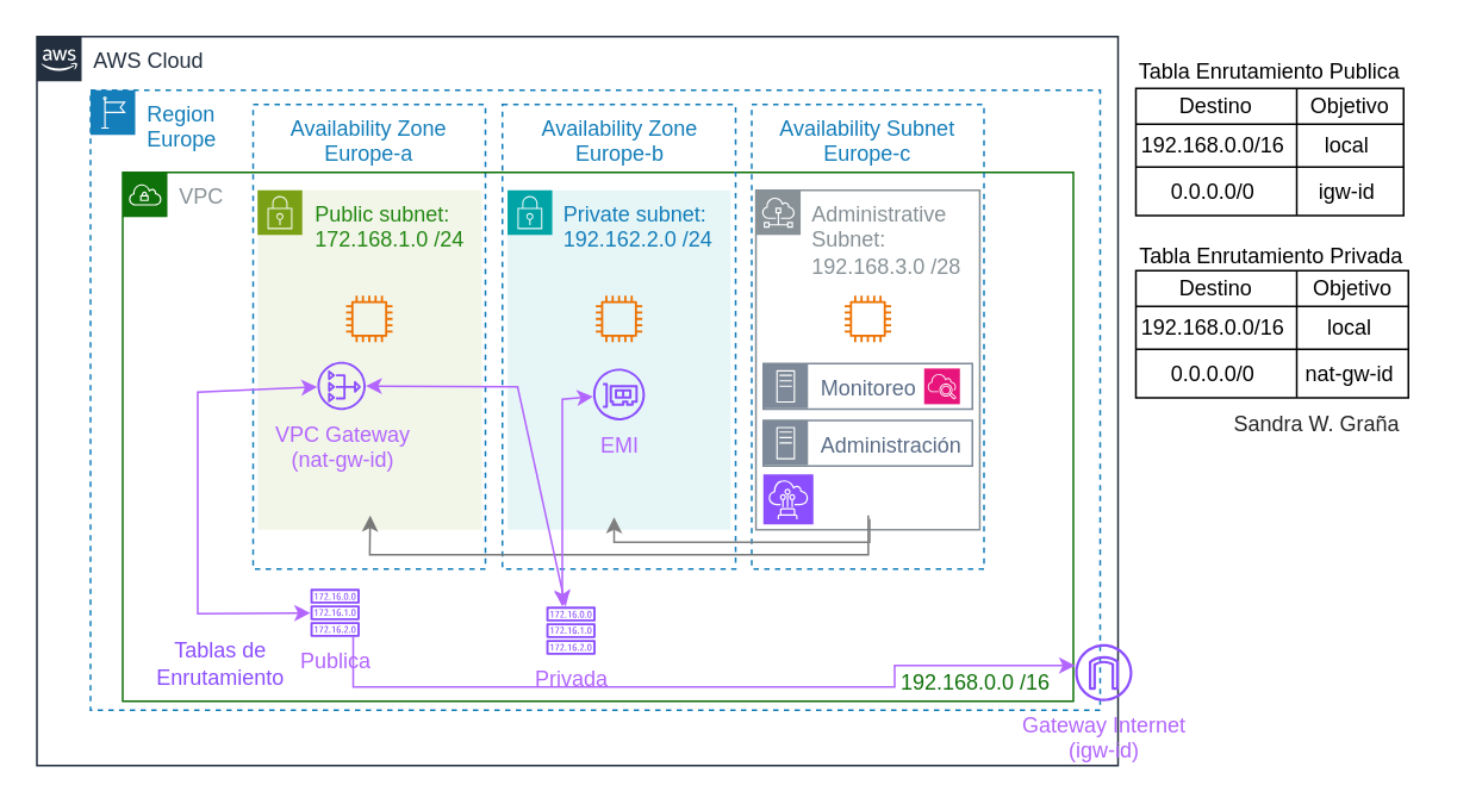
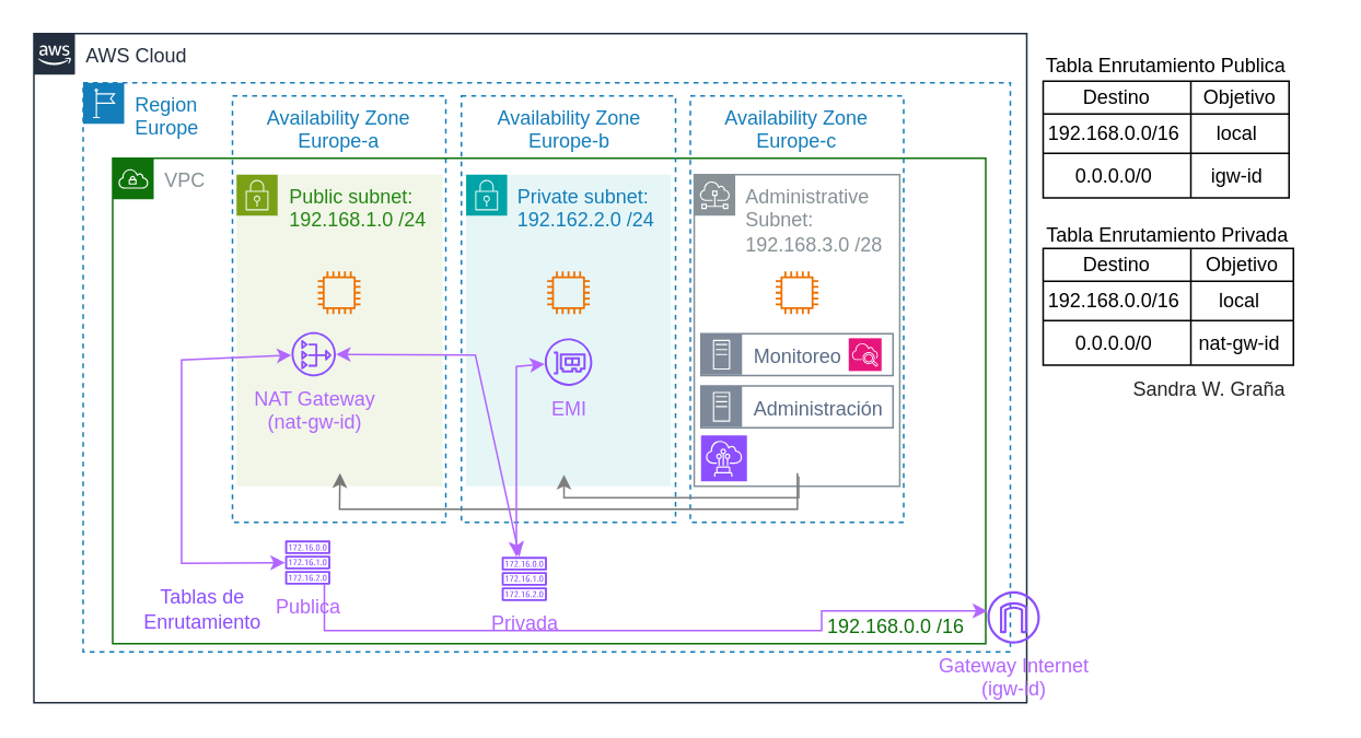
- <mxCell id="6" value="Availability Subnet&lt;div&gt;Europe-c&lt;/div&gt;" style="fillColor=none;strokeColor=#147EBA;dashed=1;verticalAlign=top;fontStyle=0;fontColor=#147EBA;whiteSpace=wrap;html=1;movable=0;resizable=0;rotatable=0;deletable=0;editable=0;locked=1;connectable=0;" parent="2" vertex="1"><mxGeometry x="400" y="38" width="130" height="260" as="geometry" /></mxCell>
+ <mxCell id="6" value="Availability Zone&lt;div&gt;Europe-c&lt;/div&gt;" style="fillColor=none;strokeColor=#147EBA;dashed=1;verticalAlign=top;fontStyle=0;fontColor=#147EBA;whiteSpace=wrap;html=1;movable=0;resizable=0;rotatable=0;deletable=0;editable=0;locked=1;connectable=0;" parent="2" vertex="1"><mxGeometry x="400" y="38" width="130" height="260" as="geometry" /></mxCell>
- <mxCell id="8" value="Public subnet:&lt;div&gt;172.168.1.0 /24&lt;/div&gt;" style="points=[[0,0],[0.25,0],[0.5,0],[0.75,0],[1,0],[1,0.25],[1,0.5],[1,0.75],[1,1],[0.75,1],[0.5,1],[0.25,1],[0,1],[0,0.75],[0,0.5],[0,0.25]];outlineConnect=0;gradientColor=none;html=1;whiteSpace=wrap;fontSize=12;fontStyle=0;container=1;pointerEvents=0;collapsible=0;recursiveResize=0;shape=mxgraph.aws4.group;grIcon=mxgraph.aws4.group_security_group;grStroke=0;strokeColor=#7AA116;fillColor=#F2F6E8;verticalAlign=top;align=left;spacingLeft=30;fontColor=#248814;dashed=0;movable=1;resizable=1;rotatable=1;deletable=1;editable=1;locked=0;connectable=1;" parent="2" vertex="1"><mxGeometry x="123.5" y="86" width="125.5" height="190" as="geometry" /></mxCell>
+ <mxCell id="8" value="Public subnet:&lt;div&gt;192.168.1.0 /24&lt;/div&gt;" style="points=[[0,0],[0.25,0],[0.5,0],[0.75,0],[1,0],[1,0.25],[1,0.5],[1,0.75],[1,1],[0.75,1],[0.5,1],[0.25,1],[0,1],[0,0.75],[0,0.5],[0,0.25]];outlineConnect=0;gradientColor=none;html=1;whiteSpace=wrap;fontSize=12;fontStyle=0;container=1;pointerEvents=0;collapsible=0;recursiveResize=0;shape=mxgraph.aws4.group;grIcon=mxgraph.aws4.group_security_group;grStroke=0;strokeColor=#7AA116;fillColor=#F2F6E8;verticalAlign=top;align=left;spacingLeft=30;fontColor=#248814;dashed=0;movable=1;resizable=1;rotatable=1;deletable=1;editable=1;locked=0;connectable=1;" parent="2" vertex="1"><mxGeometry x="123.5" y="86" width="125.5" height="190" as="geometry" /></mxCell>
- <mxCell id="10" value="&lt;font style=&quot;color: rgb(178, 102, 255);&quot;&gt;VPC Gateway&lt;/font&gt;&lt;div&gt;&lt;font style=&quot;color: rgb(178, 102, 255);&quot;&gt;(nat-gw-id)&lt;/font&gt;&lt;/div&gt;" style="sketch=0;outlineConnect=0;fontColor=#232F3E;gradientColor=none;fillColor=#8C4FFF;strokeColor=none;dashed=0;verticalLabelPosition=bottom;verticalAlign=top;align=center;html=1;fontSize=12;fontStyle=0;aspect=fixed;pointerEvents=1;shape=mxgraph.aws4.nat_gateway;movable=1;resizable=1;rotatable=1;deletable=1;editable=1;locked=0;connectable=1;" parent="8" vertex="1"><mxGeometry x="33.5" y="96" width="27" height="27" as="geometry" /></mxCell>
+ <mxCell id="10" value="&lt;font style=&quot;color: rgb(178, 102, 255);&quot;&gt;NAT Gateway&lt;/font&gt;&lt;div&gt;&lt;font style=&quot;color: rgb(178, 102, 255);&quot;&gt;(nat-gw-id)&lt;/font&gt;&lt;/div&gt;" style="sketch=0;outlineConnect=0;fontColor=#232F3E;gradientColor=none;fillColor=#8C4FFF;strokeColor=none;dashed=0;verticalLabelPosition=bottom;verticalAlign=top;align=center;html=1;fontSize=12;fontStyle=0;aspect=fixed;pointerEvents=1;shape=mxgraph.aws4.nat_gateway;movable=1;resizable=1;rotatable=1;deletable=1;editable=1;locked=0;connectable=1;" parent="8" vertex="1"><mxGeometry x="33.5" y="96" width="27" height="27" as="geometry" /></mxCell>
